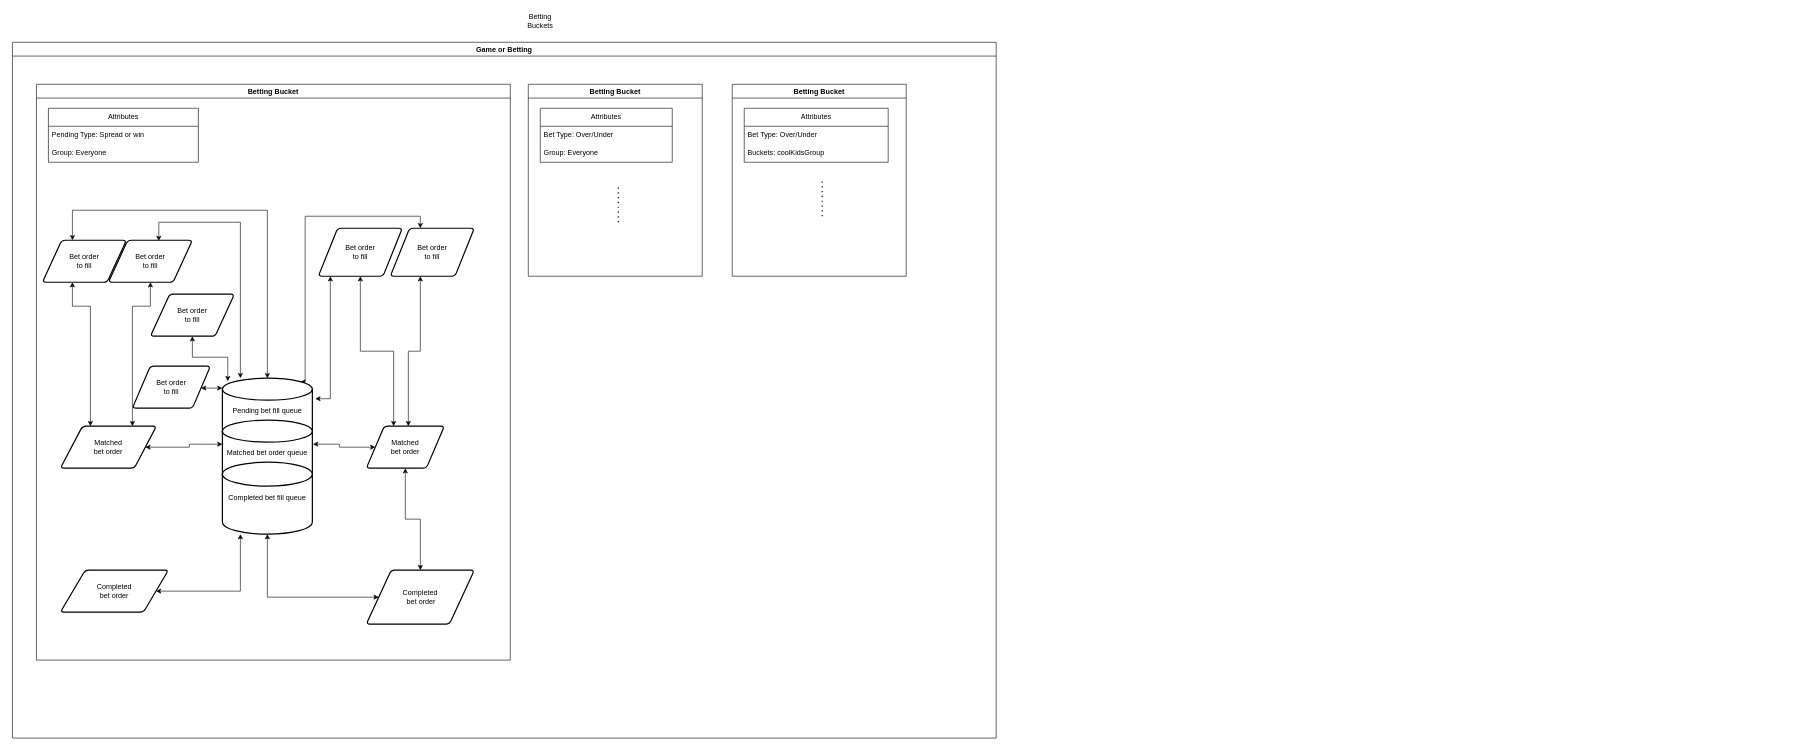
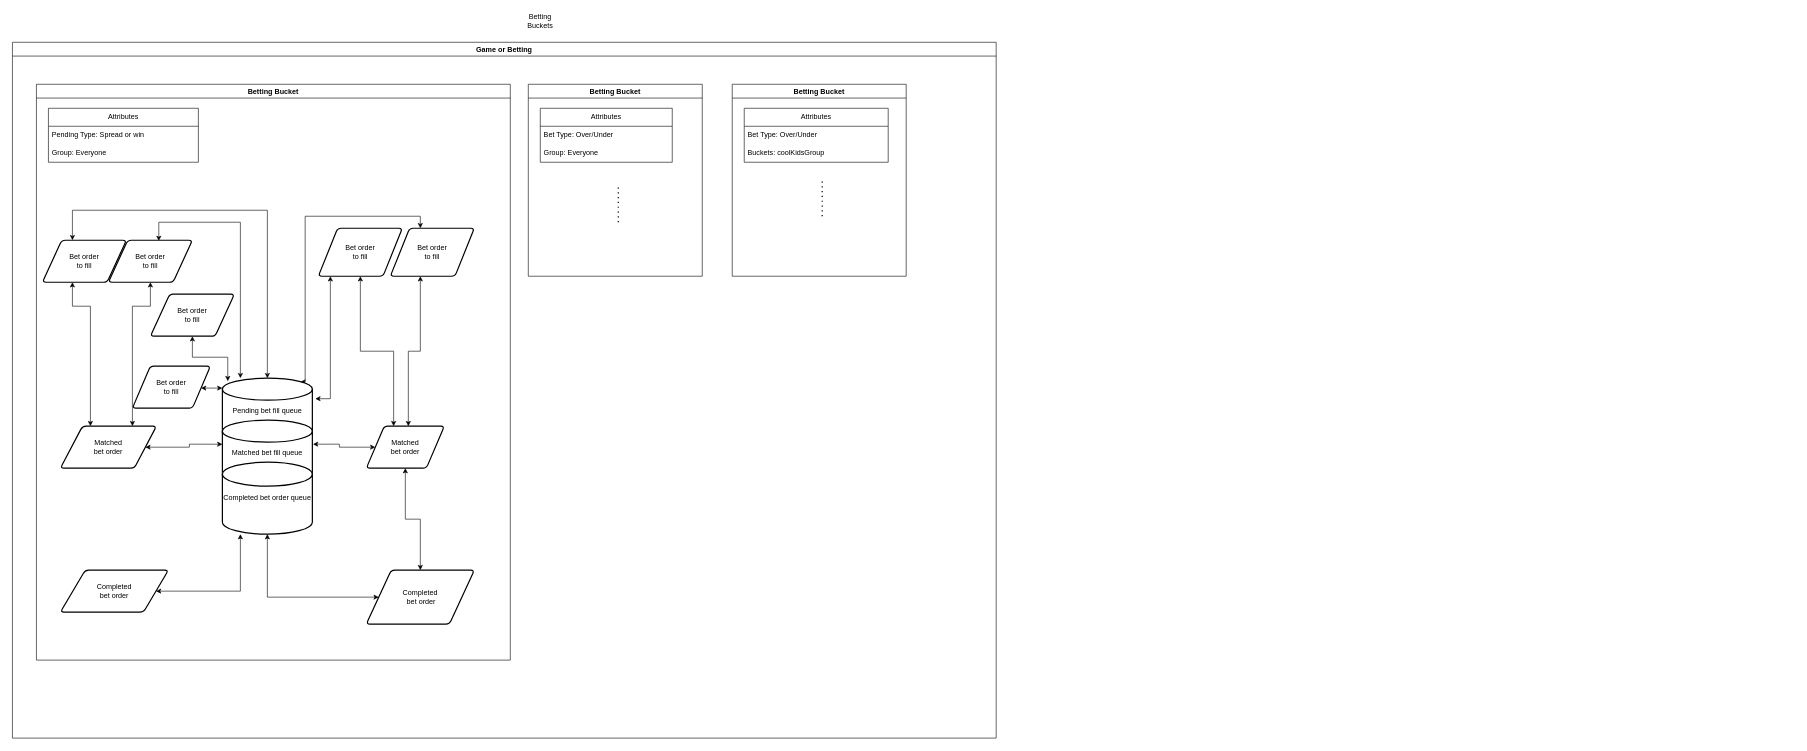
- <mxCell id="16" value="Matched bet order queue" style="strokeWidth=2;html=1;shape=mxgraph.flowchart.database;whiteSpace=wrap;" vertex="1" parent="4"><mxGeometry x="310" y="560" width="150" height="110" as="geometry" /></mxCell>
+ <mxCell id="16" value="Matched bet fill queue" style="strokeWidth=2;html=1;shape=mxgraph.flowchart.database;whiteSpace=wrap;" vertex="1" parent="4"><mxGeometry x="310" y="560" width="150" height="110" as="geometry" /></mxCell>
- <mxCell id="17" value="Completed bet fill queue" style="strokeWidth=2;html=1;shape=mxgraph.flowchart.database;whiteSpace=wrap;" vertex="1" parent="4"><mxGeometry x="310" y="630" width="150" height="120" as="geometry" /></mxCell>
+ <mxCell id="17" value="Completed bet order queue" style="strokeWidth=2;html=1;shape=mxgraph.flowchart.database;whiteSpace=wrap;" vertex="1" parent="4"><mxGeometry x="310" y="630" width="150" height="120" as="geometry" /></mxCell>
